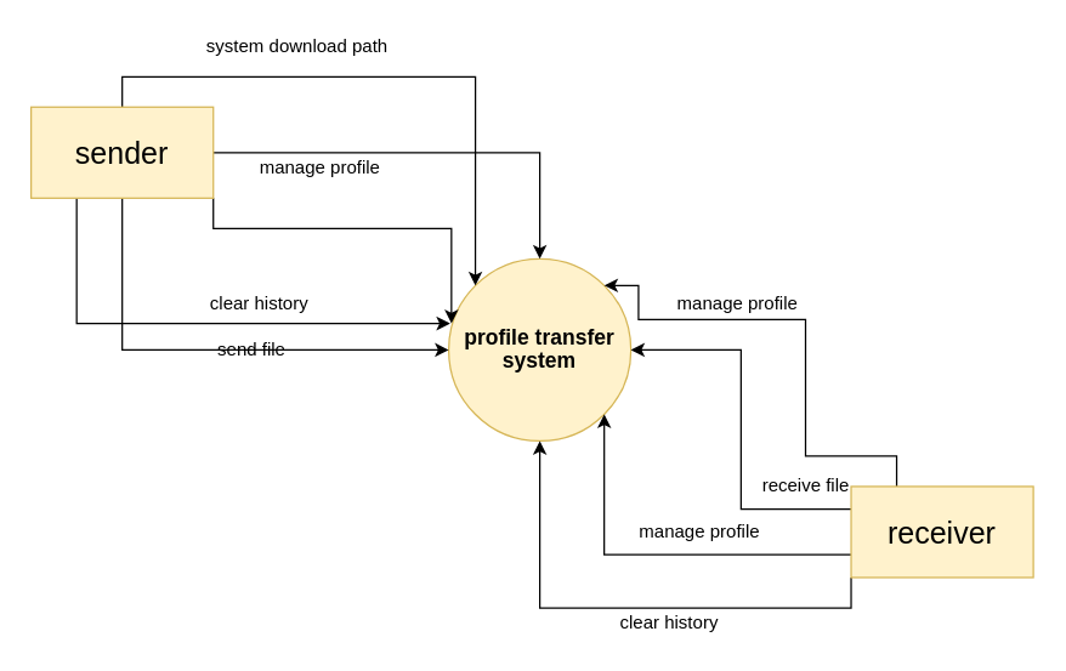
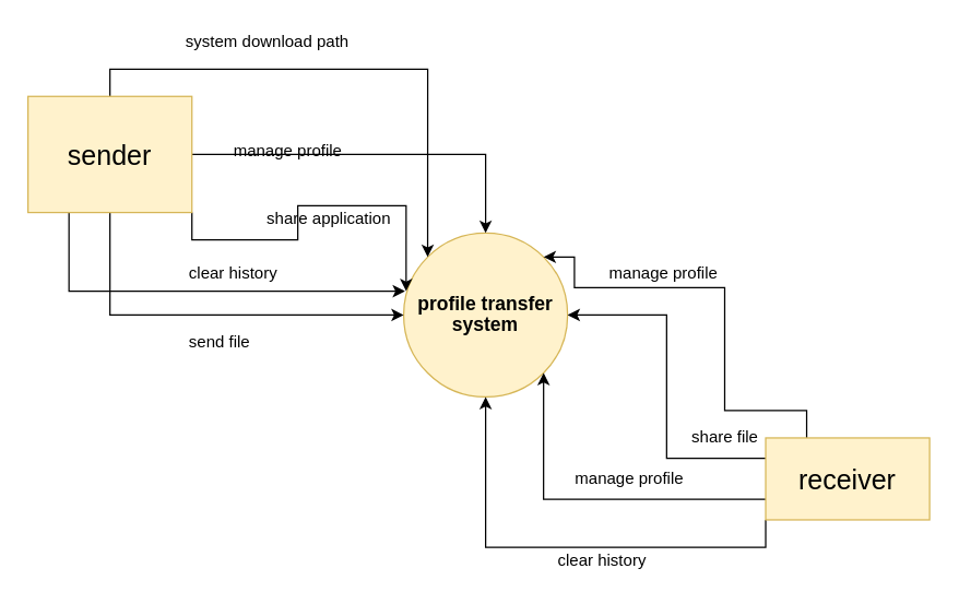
- <mxCell id="8" value="&lt;font style=&quot;font-size: 20px&quot;&gt;sender&lt;/font&gt;" style="rounded=0;whiteSpace=wrap;html=1;fillColor=#fff2cc;strokeColor=#d6b656;" vertex="1" parent="1"><mxGeometry x="20" y="70" width="120" height="60" as="geometry" /></mxCell>
+ <mxCell id="8" value="&lt;font style=&quot;font-size: 20px&quot;&gt;sender&lt;/font&gt;" style="rounded=0;whiteSpace=wrap;html=1;fillColor=#fff2cc;strokeColor=#d6b656;" vertex="1" parent="1"><mxGeometry x="20" y="70" width="120" height="85" as="geometry" /></mxCell>
+ <mxCell id="13" value="share application" style="text;html=1;align=center;verticalAlign=middle;resizable=0;points=[];autosize=1;" vertex="1" parent="1"><mxGeometry x="185" y="150" width="110" height="20" as="geometry" /></mxCell>
- <mxCell id="9" value="send file" style="text;html=1;align=center;verticalAlign=middle;resizable=0;points=[];autosize=1;" vertex="1" parent="1"><mxGeometry x="135" y="220" width="60" height="20" as="geometry" /></mxCell>
+ <mxCell id="9" value="send file" style="text;html=1;align=center;verticalAlign=middle;resizable=0;points=[];autosize=1;" vertex="1" parent="1"><mxGeometry x="130" y="240" width="60" height="20" as="geometry" /></mxCell>
- <mxCell id="22" value="receive file" style="text;html=1;align=center;verticalAlign=middle;resizable=0;points=[];autosize=1;" vertex="1" parent="1"><mxGeometry x="495" y="310" width="70" height="20" as="geometry" /></mxCell>
+ <mxCell id="22" value="share file" style="text;html=1;align=center;verticalAlign=middle;resizable=0;points=[];autosize=1;" vertex="1" parent="1"><mxGeometry x="495" y="310" width="70" height="20" as="geometry" /></mxCell>
